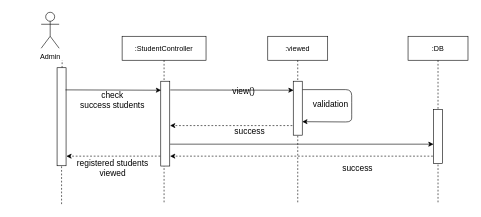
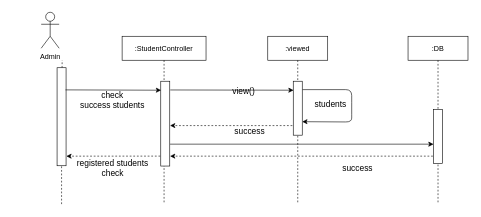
- <mxCell id="2" value="&lt;font style=&quot;font-size: 14px&quot;&gt;&lt;span style=&quot;white-space: pre&quot;&gt;validation&lt;/span&gt;&lt;/font&gt;" style="text;html=1;strokeColor=none;fillColor=none;align=center;verticalAlign=middle;whiteSpace=wrap;rounded=0;" parent="1" vertex="1"><mxGeometry x="531" y="164" width="40" height="20" as="geometry" /></mxCell>
+ <mxCell id="2" value="&lt;font style=&quot;font-size: 14px&quot;&gt;&lt;span style=&quot;white-space: pre&quot;&gt;students&lt;/span&gt;&lt;/font&gt;" style="text;html=1;strokeColor=none;fillColor=none;align=center;verticalAlign=middle;whiteSpace=wrap;rounded=0;" parent="1" vertex="1"><mxGeometry x="531" y="164" width="40" height="20" as="geometry" /></mxCell>
- <mxCell id="23" value="&lt;div&gt;&lt;font style=&quot;font-size: 14px&quot;&gt;registered &lt;/font&gt;&lt;font style=&quot;font-size: 14px&quot;&gt;students&lt;/font&gt;&lt;/div&gt;&lt;div&gt;&lt;font style=&quot;font-size: 14px&quot;&gt;viewed&lt;br&gt;&lt;/font&gt;&lt;/div&gt;" style="text;html=1;strokeColor=none;fillColor=none;align=center;verticalAlign=middle;whiteSpace=wrap;rounded=0;" parent="1" vertex="1"><mxGeometry x="62.87" y="270" width="248.75" height="20" as="geometry" /></mxCell>
+ <mxCell id="23" value="&lt;div&gt;&lt;font style=&quot;font-size: 14px&quot;&gt;registered &lt;/font&gt;&lt;font style=&quot;font-size: 14px&quot;&gt;students&lt;/font&gt;&lt;/div&gt;&lt;div&gt;&lt;font style=&quot;font-size: 14px&quot;&gt;check&lt;br&gt;&lt;/font&gt;&lt;/div&gt;" style="text;html=1;strokeColor=none;fillColor=none;align=center;verticalAlign=middle;whiteSpace=wrap;rounded=0;" parent="1" vertex="1"><mxGeometry x="62.87" y="270" width="248.75" height="20" as="geometry" /></mxCell>
